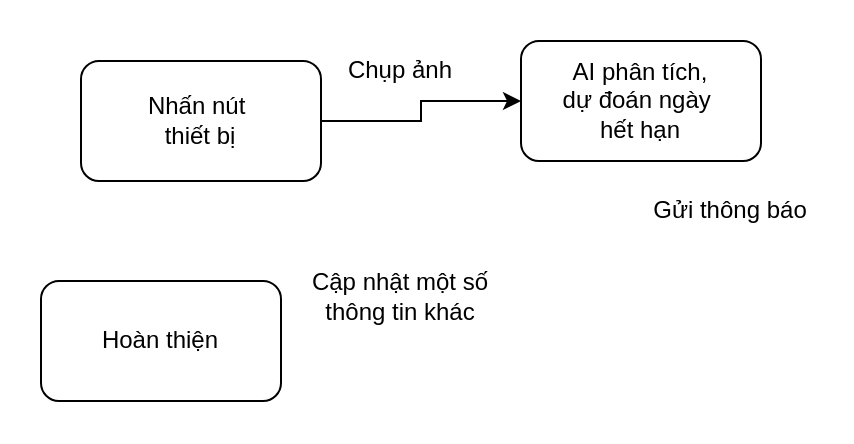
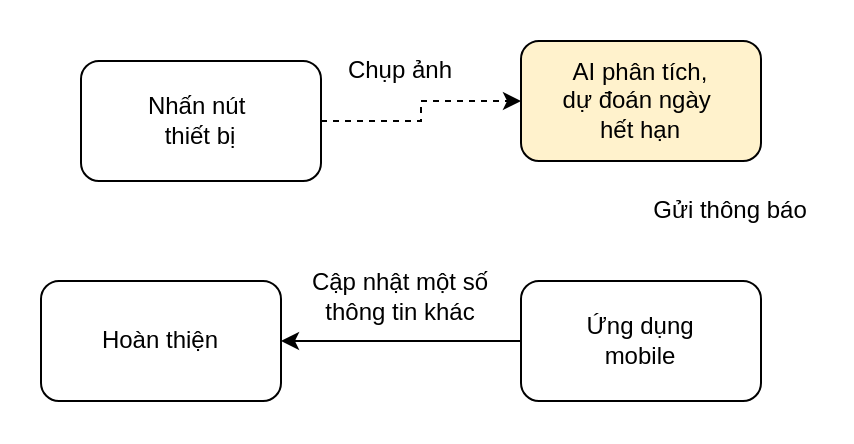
- <mxCell id="4" value="AI phân tích,&lt;div&gt;dự đoán ngày&amp;nbsp;&lt;/div&gt;&lt;div&gt;hết hạn&lt;/div&gt;" style="rounded=1;whiteSpace=wrap;html=1;" vertex="1" parent="1"><mxGeometry x="260" y="20" width="120" height="60" as="geometry" /></mxCell>
+ <mxCell id="4" value="AI phân tích,&lt;div&gt;dự đoán ngày&amp;nbsp;&lt;/div&gt;&lt;div&gt;hết hạn&lt;/div&gt;" style="rounded=1;whiteSpace=wrap;html=1;fillColor=#fff2cc;" vertex="1" parent="1"><mxGeometry x="260" y="20" width="120" height="60" as="geometry" /></mxCell>
- <mxCell id="2" style="edgeStyle=orthogonalEdgeStyle;rounded=0;orthogonalLoop=1;jettySize=auto;html=1;entryX=0;entryY=0.5;entryDx=0;entryDy=0;" edge="1" parent="1" source="3" target="4"><mxGeometry relative="1" as="geometry" /></mxCell>
+ <mxCell id="2" style="edgeStyle=orthogonalEdgeStyle;rounded=0;orthogonalLoop=1;jettySize=auto;html=1;entryX=0;entryY=0.5;entryDx=0;entryDy=0;dashed=1;" edge="1" parent="1" source="3" target="4"><mxGeometry relative="1" as="geometry" /></mxCell>
+ <mxCell id="6" style="edgeStyle=orthogonalEdgeStyle;rounded=0;orthogonalLoop=1;jettySize=auto;html=1;entryX=1;entryY=0.5;entryDx=0;entryDy=0;" edge="1" parent="1" source="7" target="9"><mxGeometry relative="1" as="geometry" /></mxCell>
+ <mxCell id="7" value="Ứng dụng&lt;div&gt;mobile&lt;/div&gt;" style="rounded=1;whiteSpace=wrap;html=1;" vertex="1" parent="1"><mxGeometry x="260" y="140" width="120" height="60" as="geometry" /></mxCell>
